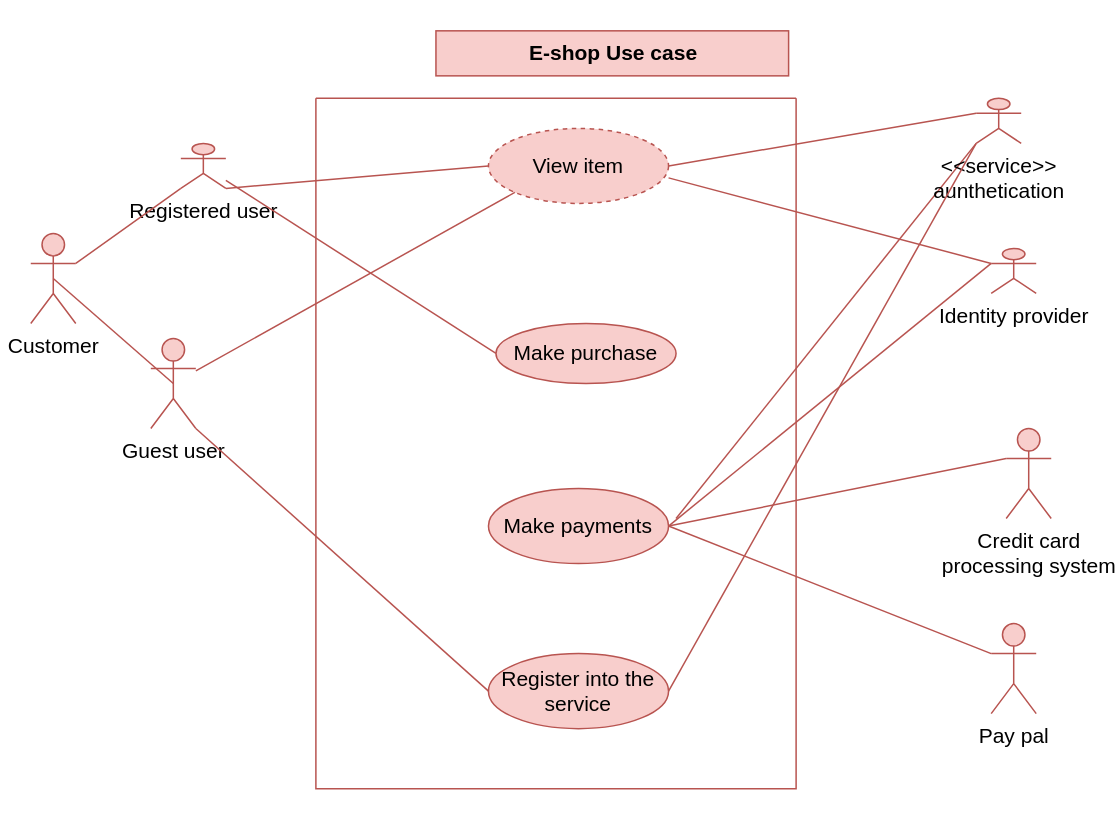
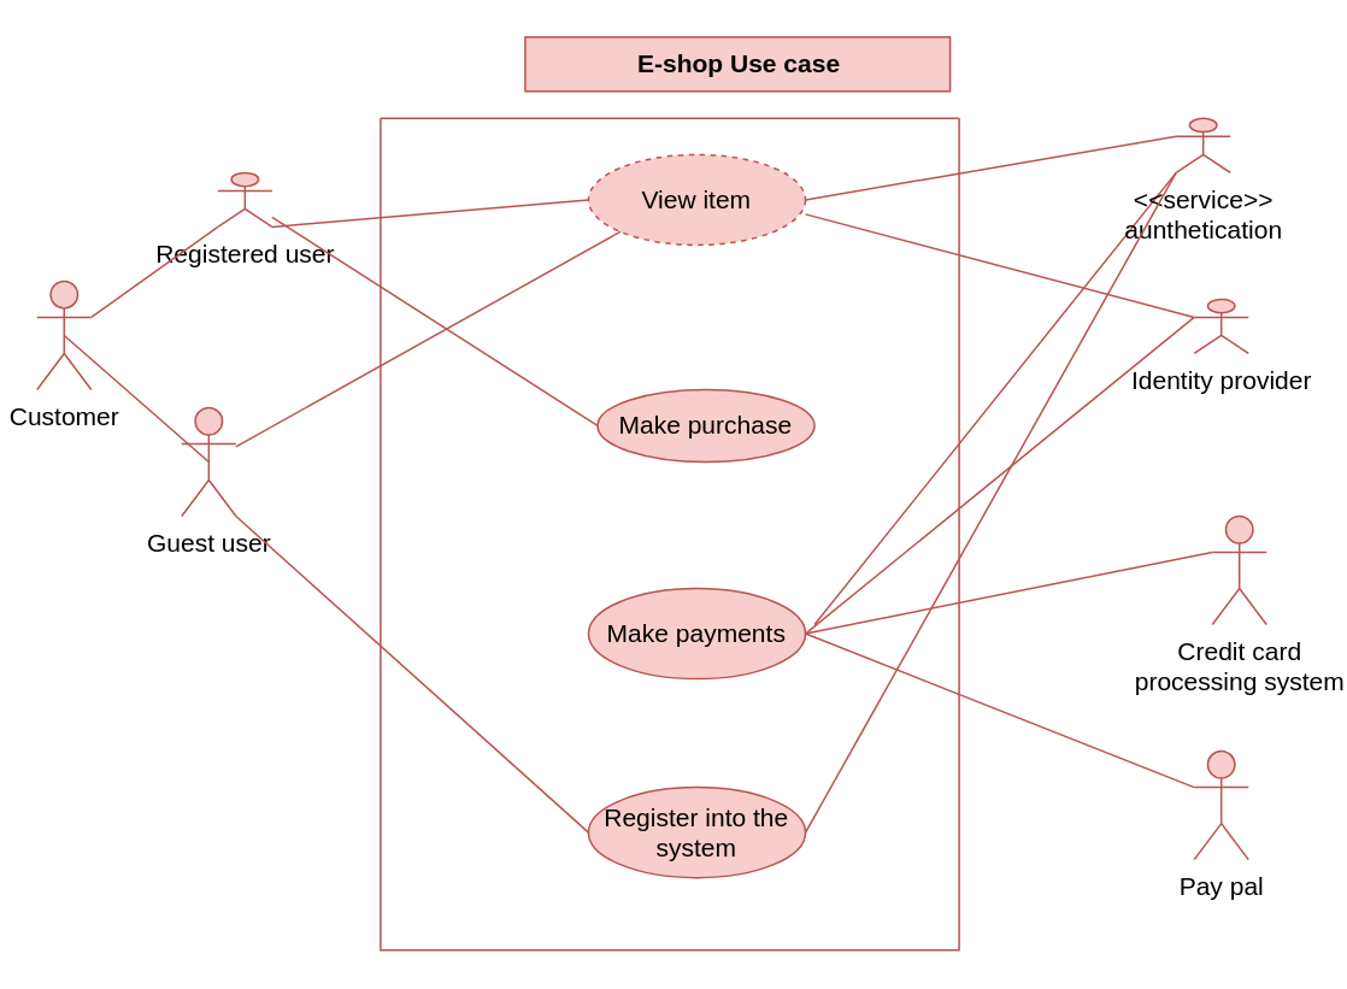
- <mxCell id="6" value="Register into the service" style="ellipse;whiteSpace=wrap;html=1;fontSize=14;fillColor=#f8cecc;strokeColor=#b85450;" vertex="1" parent="2"><mxGeometry x="115" y="370" width="120" height="50" as="geometry" /></mxCell>
+ <mxCell id="6" value="Register into the system" style="ellipse;whiteSpace=wrap;html=1;fontSize=14;fillColor=#f8cecc;strokeColor=#b85450;" vertex="1" parent="2"><mxGeometry x="115" y="370" width="120" height="50" as="geometry" /></mxCell>
